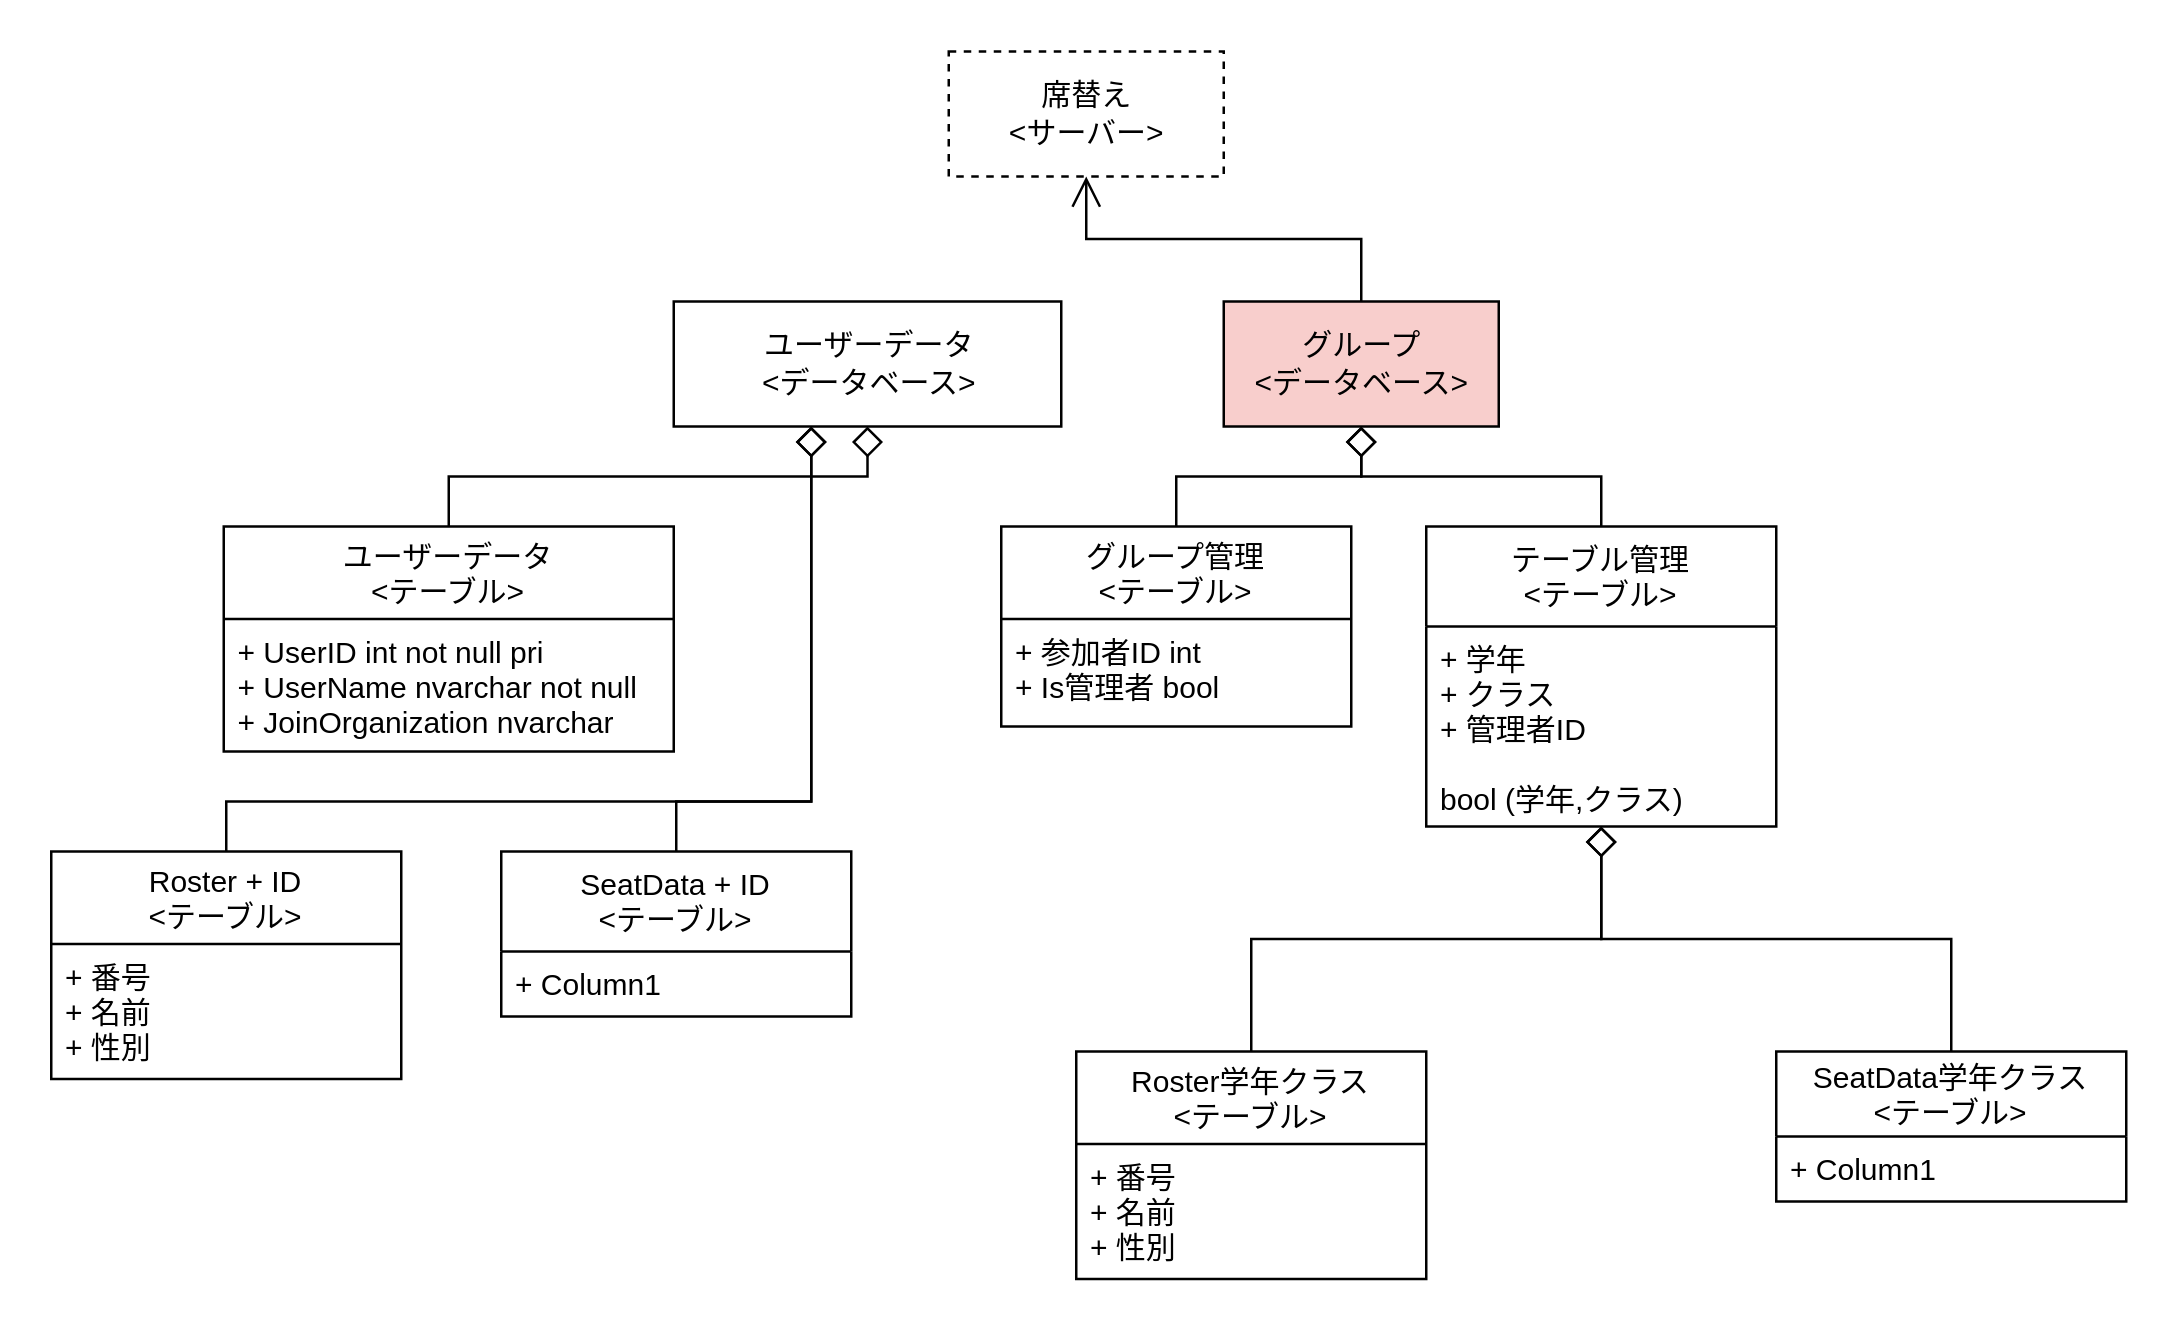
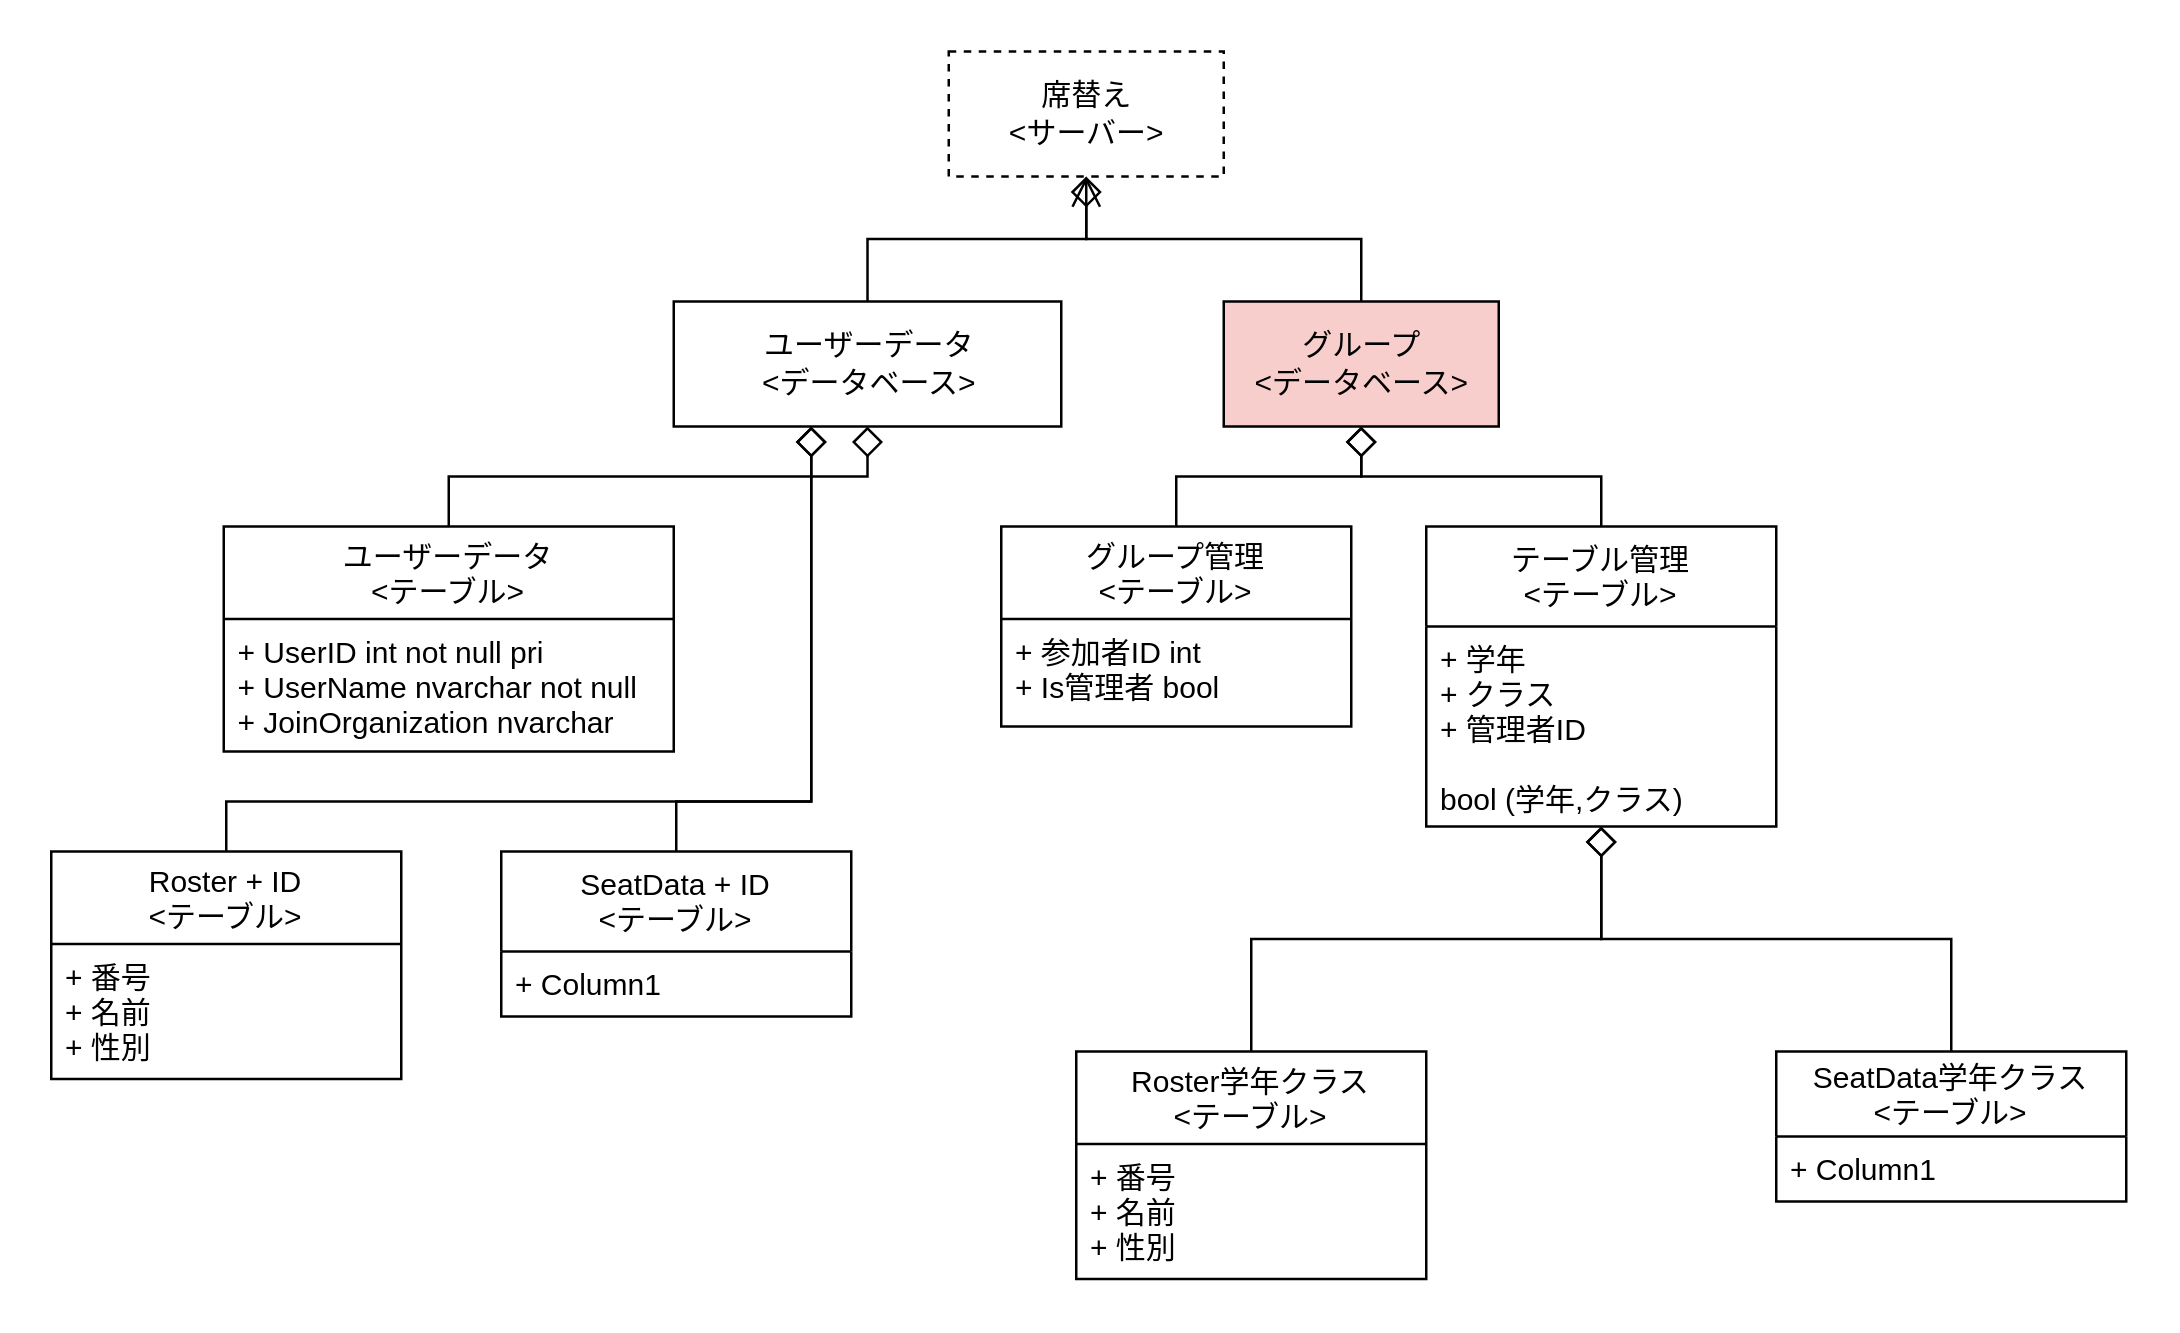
+ <mxCell id="3" style="edgeStyle=orthogonalEdgeStyle;rounded=0;orthogonalLoop=1;jettySize=auto;html=1;endArrow=diamond;endFill=0;endSize=10;" edge="1" parent="1" source="4" target="2"><mxGeometry relative="1" as="geometry" /></mxCell>
